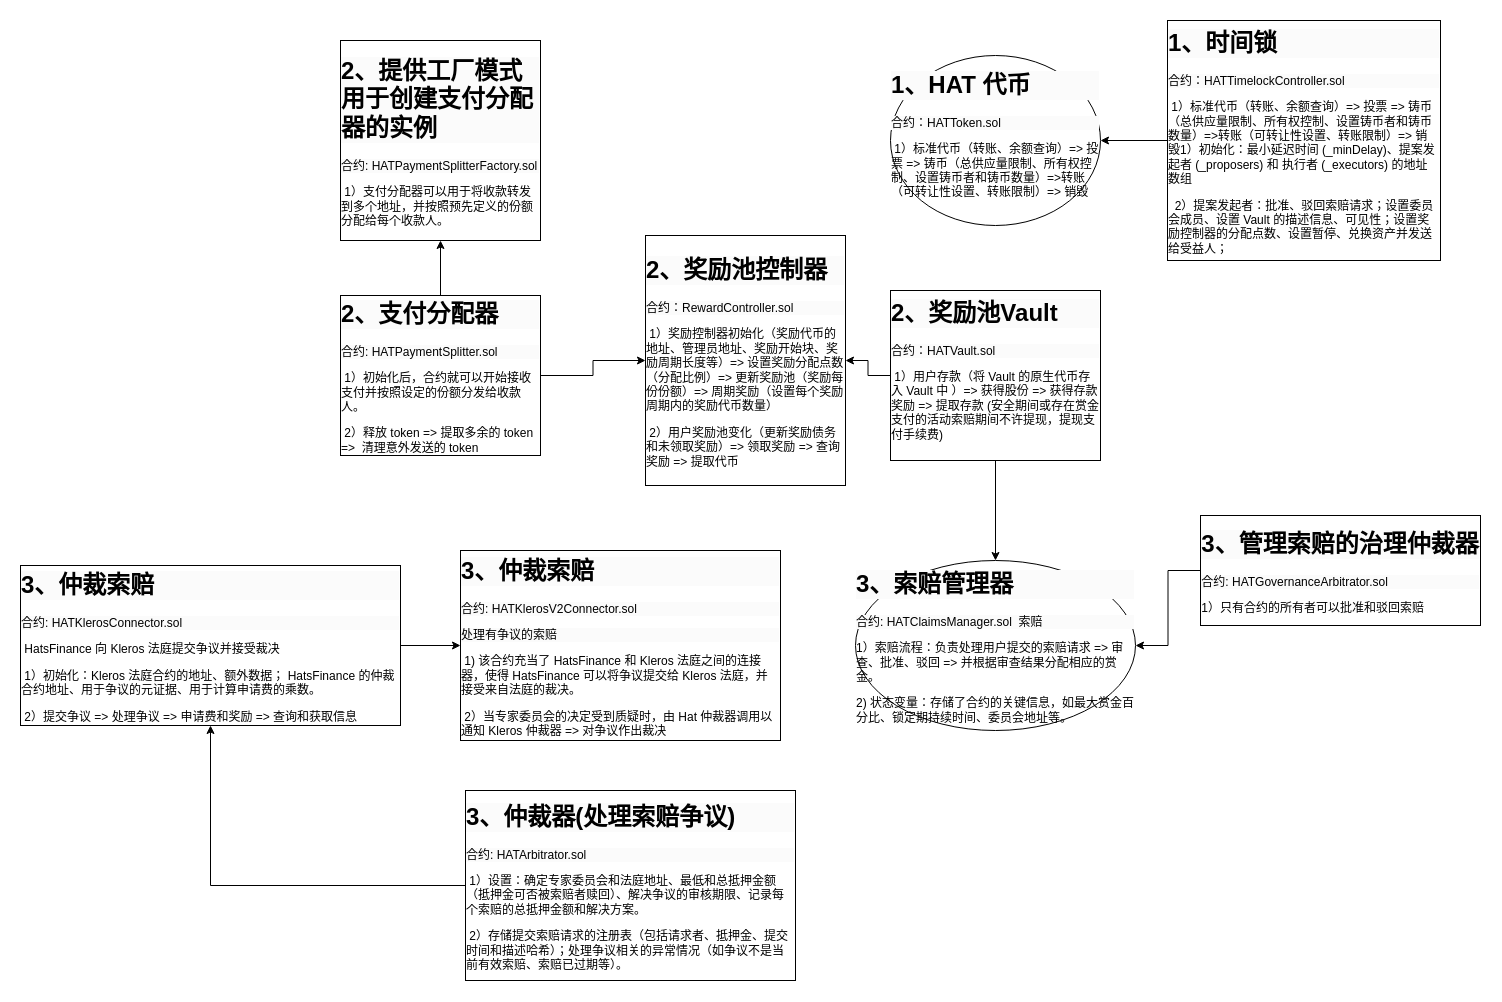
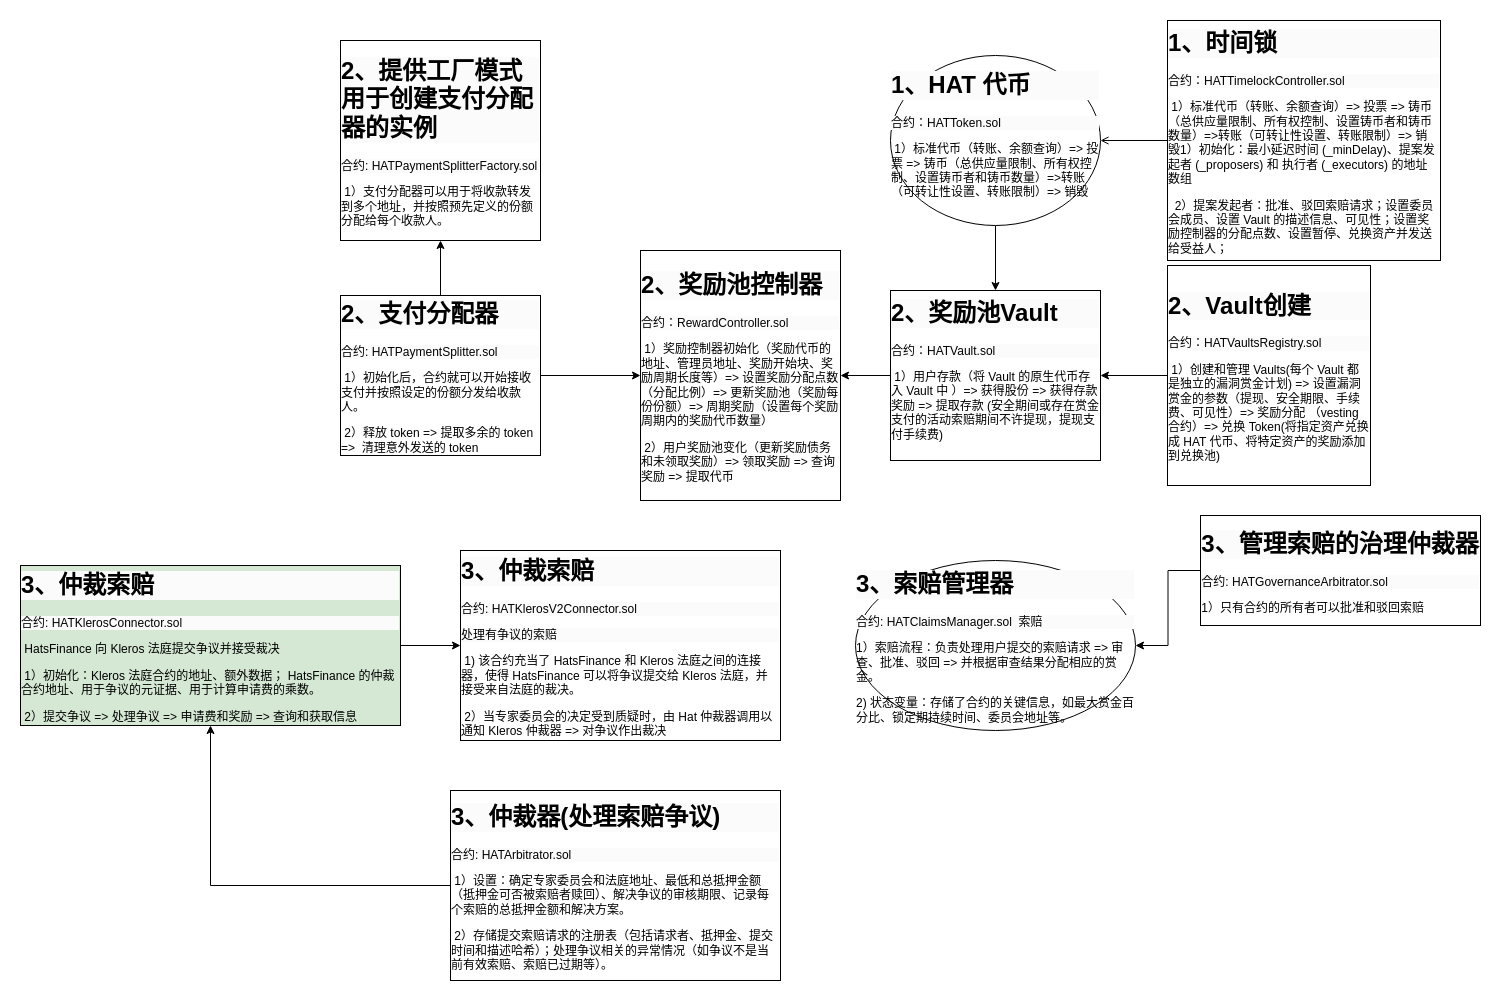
- <mxCell id="10" value="" style="edgeStyle=orthogonalEdgeStyle;rounded=0;orthogonalLoop=1;jettySize=auto;html=1;" edge="1" parent="1" source="11" target="9"><mxGeometry relative="1" as="geometry" /></mxCell>
+ <mxCell id="10" value="" style="edgeStyle=orthogonalEdgeStyle;rounded=0;orthogonalLoop=1;jettySize=auto;html=1;endArrow=open;" edge="1" parent="1" source="11" target="9"><mxGeometry relative="1" as="geometry" /></mxCell>
+ <mxCell id="8" value="" style="edgeStyle=orthogonalEdgeStyle;rounded=0;orthogonalLoop=1;jettySize=auto;html=1;" edge="1" parent="1" source="9" target="4"><mxGeometry relative="1" as="geometry" /></mxCell>
- <mxCell id="7" value="&lt;h1 style=&quot;border-color: var(--border-color); color: rgb(0, 0, 0); font-family: Helvetica; font-style: normal; font-variant-ligatures: normal; font-variant-caps: normal; letter-spacing: normal; orphans: 2; text-align: left; text-indent: 0px; text-transform: none; widows: 2; word-spacing: 0px; -webkit-text-stroke-width: 0px; background-color: rgb(251, 251, 251); text-decoration-thickness: initial; text-decoration-style: initial; text-decoration-color: initial;&quot;&gt;2、奖励池控制器&lt;/h1&gt;&lt;p style=&quot;border-color: var(--border-color); color: rgb(0, 0, 0); font-family: Helvetica; font-size: 12px; font-style: normal; font-variant-ligatures: normal; font-variant-caps: normal; font-weight: 400; letter-spacing: normal; orphans: 2; text-align: left; text-indent: 0px; text-transform: none; widows: 2; word-spacing: 0px; -webkit-text-stroke-width: 0px; background-color: rgb(251, 251, 251); text-decoration-thickness: initial; text-decoration-style: initial; text-decoration-color: initial;&quot;&gt;合约：RewardController.sol&lt;/p&gt;&lt;p style=&quot;border-color: var(--border-color); text-align: left;&quot;&gt;&amp;nbsp;1）奖励控制器初始化（奖励代币的地址、管理员地址、奖励开始块、奖励周期长度等）=&amp;gt; 设置奖励分配点数（分配比例）=&amp;gt; 更新奖励池（奖励每份份额）=&amp;gt; 周期奖励（设置每个奖励周期内的奖励代币数量）&lt;/p&gt;&lt;p style=&quot;border-color: var(--border-color); text-align: left;&quot;&gt;&lt;span style=&quot;font-size: 12px;&quot;&gt;&amp;nbsp;2）用户奖励池变化（更新奖励债务和未领取奖励）=&amp;gt; 领取奖励 =&amp;gt; 查询奖励 =&amp;gt; 提取代币&lt;/span&gt;&lt;/p&gt;" style="rounded=0;whiteSpace=wrap;html=1;" vertex="1" parent="1"><mxGeometry x="645" y="235" width="200" height="250" as="geometry" /></mxCell>
+ <mxCell id="7" value="&lt;h1 style=&quot;border-color: var(--border-color); color: rgb(0, 0, 0); font-family: Helvetica; font-style: normal; font-variant-ligatures: normal; font-variant-caps: normal; letter-spacing: normal; orphans: 2; text-align: left; text-indent: 0px; text-transform: none; widows: 2; word-spacing: 0px; -webkit-text-stroke-width: 0px; background-color: rgb(251, 251, 251); text-decoration-thickness: initial; text-decoration-style: initial; text-decoration-color: initial;&quot;&gt;2、奖励池控制器&lt;/h1&gt;&lt;p style=&quot;border-color: var(--border-color); color: rgb(0, 0, 0); font-family: Helvetica; font-size: 12px; font-style: normal; font-variant-ligatures: normal; font-variant-caps: normal; font-weight: 400; letter-spacing: normal; orphans: 2; text-align: left; text-indent: 0px; text-transform: none; widows: 2; word-spacing: 0px; -webkit-text-stroke-width: 0px; background-color: rgb(251, 251, 251); text-decoration-thickness: initial; text-decoration-style: initial; text-decoration-color: initial;&quot;&gt;合约：RewardController.sol&lt;/p&gt;&lt;p style=&quot;border-color: var(--border-color); text-align: left;&quot;&gt;&amp;nbsp;1）奖励控制器初始化（奖励代币的地址、管理员地址、奖励开始块、奖励周期长度等）=&amp;gt; 设置奖励分配点数（分配比例）=&amp;gt; 更新奖励池（奖励每份份额）=&amp;gt; 周期奖励（设置每个奖励周期内的奖励代币数量）&lt;/p&gt;&lt;p style=&quot;border-color: var(--border-color); text-align: left;&quot;&gt;&lt;span style=&quot;font-size: 12px;&quot;&gt;&amp;nbsp;2）用户奖励池变化（更新奖励债务和未领取奖励）=&amp;gt; 领取奖励 =&amp;gt; 查询奖励 =&amp;gt; 提取代币&lt;/span&gt;&lt;/p&gt;" style="rounded=0;whiteSpace=wrap;html=1;" vertex="1" parent="1"><mxGeometry x="640" y="250" width="200" height="250" as="geometry" /></mxCell>
+ <mxCell id="5" value="" style="edgeStyle=orthogonalEdgeStyle;rounded=0;orthogonalLoop=1;jettySize=auto;html=1;" edge="1" parent="1" source="6" target="4"><mxGeometry relative="1" as="geometry" /></mxCell>
+ <mxCell id="6" value="&lt;h1 style=&quot;border-color: var(--border-color); color: rgb(0, 0, 0); font-family: Helvetica; font-style: normal; font-variant-ligatures: normal; font-variant-caps: normal; letter-spacing: normal; orphans: 2; text-align: left; text-indent: 0px; text-transform: none; widows: 2; word-spacing: 0px; -webkit-text-stroke-width: 0px; background-color: rgb(251, 251, 251); text-decoration-thickness: initial; text-decoration-style: initial; text-decoration-color: initial;&quot;&gt;2、Vault创建&lt;/h1&gt;&lt;p style=&quot;border-color: var(--border-color); color: rgb(0, 0, 0); font-family: Helvetica; font-size: 12px; font-style: normal; font-variant-ligatures: normal; font-variant-caps: normal; font-weight: 400; letter-spacing: normal; orphans: 2; text-align: left; text-indent: 0px; text-transform: none; widows: 2; word-spacing: 0px; -webkit-text-stroke-width: 0px; background-color: rgb(251, 251, 251); text-decoration-thickness: initial; text-decoration-style: initial; text-decoration-color: initial;&quot;&gt;合约：HATVaultsRegistry.sol&lt;/p&gt;&lt;p style=&quot;border-color: var(--border-color); text-align: left;&quot;&gt;&amp;nbsp;1）创建和管理 Vaults(每个 Vault 都是独立的漏洞赏金计划) =&amp;gt; 设置漏洞赏金的参数（提现、安全期限、手续费、可见性）=&amp;gt; 奖励分配 （vesting 合约）=&amp;gt; 兑换 Token(将指定资产兑换成 HAT 代币、将特定资产的奖励添加到兑换池)&lt;/p&gt;" style="rounded=0;whiteSpace=wrap;html=1;" vertex="1" parent="1"><mxGeometry x="1167" y="265" width="203" height="220" as="geometry" /></mxCell>
- <mxCell id="3" value="" style="edgeStyle=orthogonalEdgeStyle;rounded=0;orthogonalLoop=1;jettySize=auto;html=1;" edge="1" parent="1" source="4" target="21"><mxGeometry relative="1" as="geometry" /></mxCell>
- <mxCell id="18" value="&lt;h1 style=&quot;border-color: var(--border-color); color: rgb(0, 0, 0); font-family: Helvetica; font-style: normal; font-variant-ligatures: normal; font-variant-caps: normal; letter-spacing: normal; orphans: 2; text-align: left; text-indent: 0px; text-transform: none; widows: 2; word-spacing: 0px; -webkit-text-stroke-width: 0px; background-color: rgb(251, 251, 251); text-decoration-thickness: initial; text-decoration-style: initial; text-decoration-color: initial;&quot;&gt;3、仲裁索赔&lt;/h1&gt;&lt;p style=&quot;border-color: var(--border-color); color: rgb(0, 0, 0); font-family: Helvetica; font-size: 12px; font-style: normal; font-variant-ligatures: normal; font-variant-caps: normal; font-weight: 400; letter-spacing: normal; orphans: 2; text-align: left; text-indent: 0px; text-transform: none; widows: 2; word-spacing: 0px; -webkit-text-stroke-width: 0px; background-color: rgb(251, 251, 251); text-decoration-thickness: initial; text-decoration-style: initial; text-decoration-color: initial;&quot;&gt;合约: HATKlerosConnector.sol&lt;/p&gt;&lt;p style=&quot;border-color: var(--border-color); text-align: left;&quot;&gt;&amp;nbsp;&lt;span style=&quot;background-color: initial;&quot;&gt;HatsFinance 向 Kleros 法庭提交争议并接受裁决&lt;/span&gt;&lt;/p&gt;&lt;p style=&quot;border-color: var(--border-color); text-align: left;&quot;&gt;&lt;span style=&quot;font-size: 12px;&quot;&gt;&amp;nbsp;1）初始化：Kleros 法庭合约的地址、额外数据； HatsFinance 的仲裁合约地址、用于争议的元证据、用于计算申请费的乘数。&lt;/span&gt;&lt;/p&gt;&lt;p style=&quot;border-color: var(--border-color); text-align: left;&quot;&gt;&lt;span style=&quot;font-size: 12px;&quot;&gt;&amp;nbsp;2）提交争议 =&amp;gt; 处理争议 =&amp;gt; 申请费和奖励 =&amp;gt; 查询和获取信息&lt;/span&gt;&lt;/p&gt;" style="rounded=0;whiteSpace=wrap;html=1;" vertex="1" parent="1"><mxGeometry x="20" y="565" width="380" height="160" as="geometry" /></mxCell>
+ <mxCell id="18" value="&lt;h1 style=&quot;border-color: var(--border-color); color: rgb(0, 0, 0); font-family: Helvetica; font-style: normal; font-variant-ligatures: normal; font-variant-caps: normal; letter-spacing: normal; orphans: 2; text-align: left; text-indent: 0px; text-transform: none; widows: 2; word-spacing: 0px; -webkit-text-stroke-width: 0px; background-color: rgb(251, 251, 251); text-decoration-thickness: initial; text-decoration-style: initial; text-decoration-color: initial;&quot;&gt;3、仲裁索赔&lt;/h1&gt;&lt;p style=&quot;border-color: var(--border-color); color: rgb(0, 0, 0); font-family: Helvetica; font-size: 12px; font-style: normal; font-variant-ligatures: normal; font-variant-caps: normal; font-weight: 400; letter-spacing: normal; orphans: 2; text-align: left; text-indent: 0px; text-transform: none; widows: 2; word-spacing: 0px; -webkit-text-stroke-width: 0px; background-color: rgb(251, 251, 251); text-decoration-thickness: initial; text-decoration-style: initial; text-decoration-color: initial;&quot;&gt;合约: HATKlerosConnector.sol&lt;/p&gt;&lt;p style=&quot;border-color: var(--border-color); text-align: left;&quot;&gt;&amp;nbsp;&lt;span style=&quot;background-color: initial;&quot;&gt;HatsFinance 向 Kleros 法庭提交争议并接受裁决&lt;/span&gt;&lt;/p&gt;&lt;p style=&quot;border-color: var(--border-color); text-align: left;&quot;&gt;&lt;span style=&quot;font-size: 12px;&quot;&gt;&amp;nbsp;1）初始化：Kleros 法庭合约的地址、额外数据； HatsFinance 的仲裁合约地址、用于争议的元证据、用于计算申请费的乘数。&lt;/span&gt;&lt;/p&gt;&lt;p style=&quot;border-color: var(--border-color); text-align: left;&quot;&gt;&lt;span style=&quot;font-size: 12px;&quot;&gt;&amp;nbsp;2）提交争议 =&amp;gt; 处理争议 =&amp;gt; 申请费和奖励 =&amp;gt; 查询和获取信息&lt;/span&gt;&lt;/p&gt;" style="rounded=0;whiteSpace=wrap;html=1;fillColor=#d5e8d4;" vertex="1" parent="1"><mxGeometry x="20" y="565" width="380" height="160" as="geometry" /></mxCell>
- <mxCell id="23" value="&lt;h1 style=&quot;border-color: var(--border-color); color: rgb(0, 0, 0); font-family: Helvetica; font-style: normal; font-variant-ligatures: normal; font-variant-caps: normal; letter-spacing: normal; orphans: 2; text-align: left; text-indent: 0px; text-transform: none; widows: 2; word-spacing: 0px; -webkit-text-stroke-width: 0px; background-color: rgb(251, 251, 251); text-decoration-thickness: initial; text-decoration-style: initial; text-decoration-color: initial;&quot;&gt;3、仲裁器(处理索赔争议)&lt;/h1&gt;&lt;p style=&quot;border-color: var(--border-color); color: rgb(0, 0, 0); font-family: Helvetica; font-size: 12px; font-style: normal; font-variant-ligatures: normal; font-variant-caps: normal; font-weight: 400; letter-spacing: normal; orphans: 2; text-align: left; text-indent: 0px; text-transform: none; widows: 2; word-spacing: 0px; -webkit-text-stroke-width: 0px; background-color: rgb(251, 251, 251); text-decoration-thickness: initial; text-decoration-style: initial; text-decoration-color: initial;&quot;&gt;合约: HATArbitrator.sol&lt;/p&gt;&lt;p style=&quot;border-color: var(--border-color); text-align: left;&quot;&gt;&amp;nbsp;&lt;span style=&quot;background-color: initial;&quot;&gt;1）设置：确定专家委员会和法庭地址、最低和总抵押金额（抵押金可否被索赔者赎回）、解决争议的审核期限、记录每个索赔的总抵押金额和解决方案。&lt;/span&gt;&lt;/p&gt;&lt;p style=&quot;border-color: var(--border-color); text-align: left;&quot;&gt;&lt;span style=&quot;font-size: 12px;&quot;&gt;&amp;nbsp;2）存储提交索赔请求的注册表（包括请求者、抵押金、提交时间和描述哈希）；处理争议相关的异常情况（如争议不是当前有效索赔、索赔已过期等）。&lt;/span&gt;&lt;/p&gt;" style="rounded=0;whiteSpace=wrap;html=1;" vertex="1" parent="1"><mxGeometry x="465" y="790" width="330" height="190" as="geometry" /></mxCell>
+ <mxCell id="23" value="&lt;h1 style=&quot;border-color: var(--border-color); color: rgb(0, 0, 0); font-family: Helvetica; font-style: normal; font-variant-ligatures: normal; font-variant-caps: normal; letter-spacing: normal; orphans: 2; text-align: left; text-indent: 0px; text-transform: none; widows: 2; word-spacing: 0px; -webkit-text-stroke-width: 0px; background-color: rgb(251, 251, 251); text-decoration-thickness: initial; text-decoration-style: initial; text-decoration-color: initial;&quot;&gt;3、仲裁器(处理索赔争议)&lt;/h1&gt;&lt;p style=&quot;border-color: var(--border-color); color: rgb(0, 0, 0); font-family: Helvetica; font-size: 12px; font-style: normal; font-variant-ligatures: normal; font-variant-caps: normal; font-weight: 400; letter-spacing: normal; orphans: 2; text-align: left; text-indent: 0px; text-transform: none; widows: 2; word-spacing: 0px; -webkit-text-stroke-width: 0px; background-color: rgb(251, 251, 251); text-decoration-thickness: initial; text-decoration-style: initial; text-decoration-color: initial;&quot;&gt;合约: HATArbitrator.sol&lt;/p&gt;&lt;p style=&quot;border-color: var(--border-color); text-align: left;&quot;&gt;&amp;nbsp;&lt;span style=&quot;background-color: initial;&quot;&gt;1）设置：确定专家委员会和法庭地址、最低和总抵押金额（抵押金可否被索赔者赎回）、解决争议的审核期限、记录每个索赔的总抵押金额和解决方案。&lt;/span&gt;&lt;/p&gt;&lt;p style=&quot;border-color: var(--border-color); text-align: left;&quot;&gt;&lt;span style=&quot;font-size: 12px;&quot;&gt;&amp;nbsp;2）存储提交索赔请求的注册表（包括请求者、抵押金、提交时间和描述哈希）；处理争议相关的异常情况（如争议不是当前有效索赔、索赔已过期等）。&lt;/span&gt;&lt;/p&gt;" style="rounded=0;whiteSpace=wrap;html=1;" vertex="1" parent="1"><mxGeometry x="450" y="790" width="330" height="190" as="geometry" /></mxCell>
